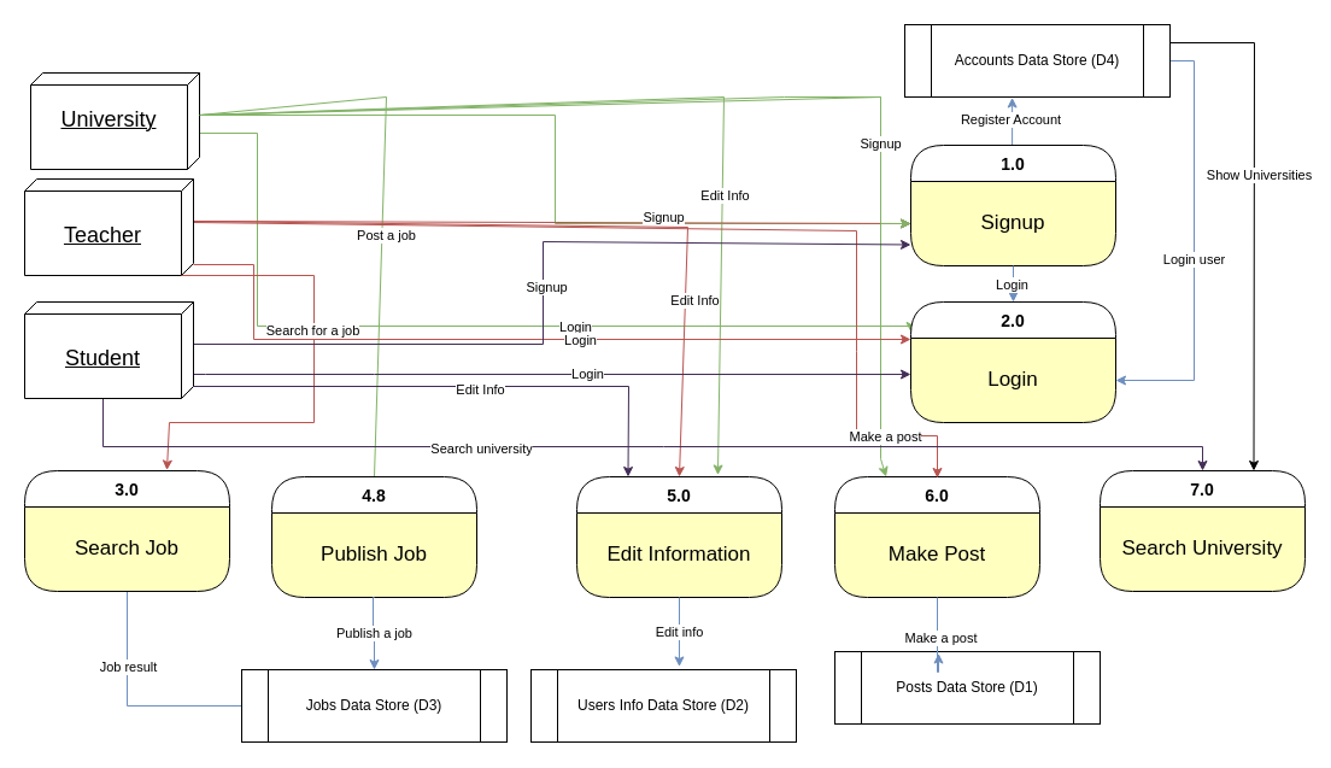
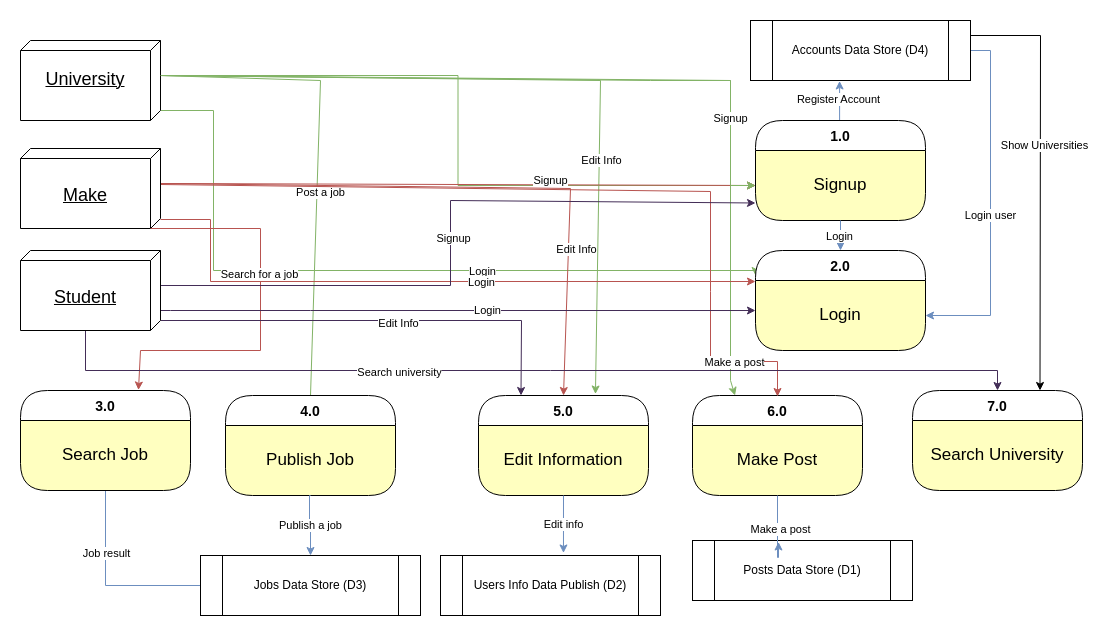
- <mxCell id="10" value="&lt;br&gt;&lt;font style=&quot;font-size: 18px;&quot;&gt;University&lt;/font&gt;" style="verticalAlign=top;align=center;spacingTop=8;spacingLeft=2;spacingRight=12;shape=cube;size=10;direction=south;fontStyle=4;html=1;whiteSpace=wrap;" vertex="1" parent="1"><mxGeometry x="25" y="60" width="140" height="80" as="geometry" /></mxCell>
+ <mxCell id="10" value="&lt;br&gt;&lt;font style=&quot;font-size: 18px;&quot;&gt;University&lt;/font&gt;" style="verticalAlign=top;align=center;spacingTop=8;spacingLeft=2;spacingRight=12;shape=cube;size=10;direction=south;fontStyle=4;html=1;whiteSpace=wrap;" vertex="1" parent="1"><mxGeometry x="20" y="40" width="140" height="80" as="geometry" /></mxCell>
- <mxCell id="50" value="&lt;font style=&quot;font-size: 18px;&quot;&gt;&lt;br&gt;Teacher&lt;/font&gt;" style="verticalAlign=top;align=center;spacingTop=8;spacingLeft=2;spacingRight=12;shape=cube;size=10;direction=south;fontStyle=4;html=1;whiteSpace=wrap;" vertex="1" parent="1"><mxGeometry x="20" y="148" width="140" height="80" as="geometry" /></mxCell>
+ <mxCell id="50" value="&lt;font style=&quot;font-size: 18px;&quot;&gt;&lt;br&gt;Make&lt;/font&gt;" style="verticalAlign=top;align=center;spacingTop=8;spacingLeft=2;spacingRight=12;shape=cube;size=10;direction=south;fontStyle=4;html=1;whiteSpace=wrap;" vertex="1" parent="1"><mxGeometry x="20" y="148" width="140" height="80" as="geometry" /></mxCell>
- <mxCell id="34" value="4.8" style="swimlane;fontStyle=1;align=center;verticalAlign=middle;childLayout=stackLayout;horizontal=1;startSize=30;horizontalStack=0;resizeParent=0;resizeLast=1;container=0;collapsible=0;rounded=1;arcSize=30;swimlaneFillColor=#ffffc0;dropTarget=0;fontSize=14;" vertex="1" parent="1"><mxGeometry x="225" y="395" width="170" height="100" as="geometry" /></mxCell>
+ <mxCell id="34" value="4.0" style="swimlane;fontStyle=1;align=center;verticalAlign=middle;childLayout=stackLayout;horizontal=1;startSize=30;horizontalStack=0;resizeParent=0;resizeLast=1;container=0;collapsible=0;rounded=1;arcSize=30;swimlaneFillColor=#ffffc0;dropTarget=0;fontSize=14;" vertex="1" parent="1"><mxGeometry x="225" y="395" width="170" height="100" as="geometry" /></mxCell>
- <mxCell id="26" value="Users Info Data Store (D2)" style="shape=process;whiteSpace=wrap;html=1;backgroundOutline=1;" vertex="1" parent="1"><mxGeometry x="440" y="555" width="220" height="60" as="geometry" /></mxCell>
+ <mxCell id="26" value="Users Info Data Publish (D2)" style="shape=process;whiteSpace=wrap;html=1;backgroundOutline=1;" vertex="1" parent="1"><mxGeometry x="440" y="555" width="220" height="60" as="geometry" /></mxCell>
